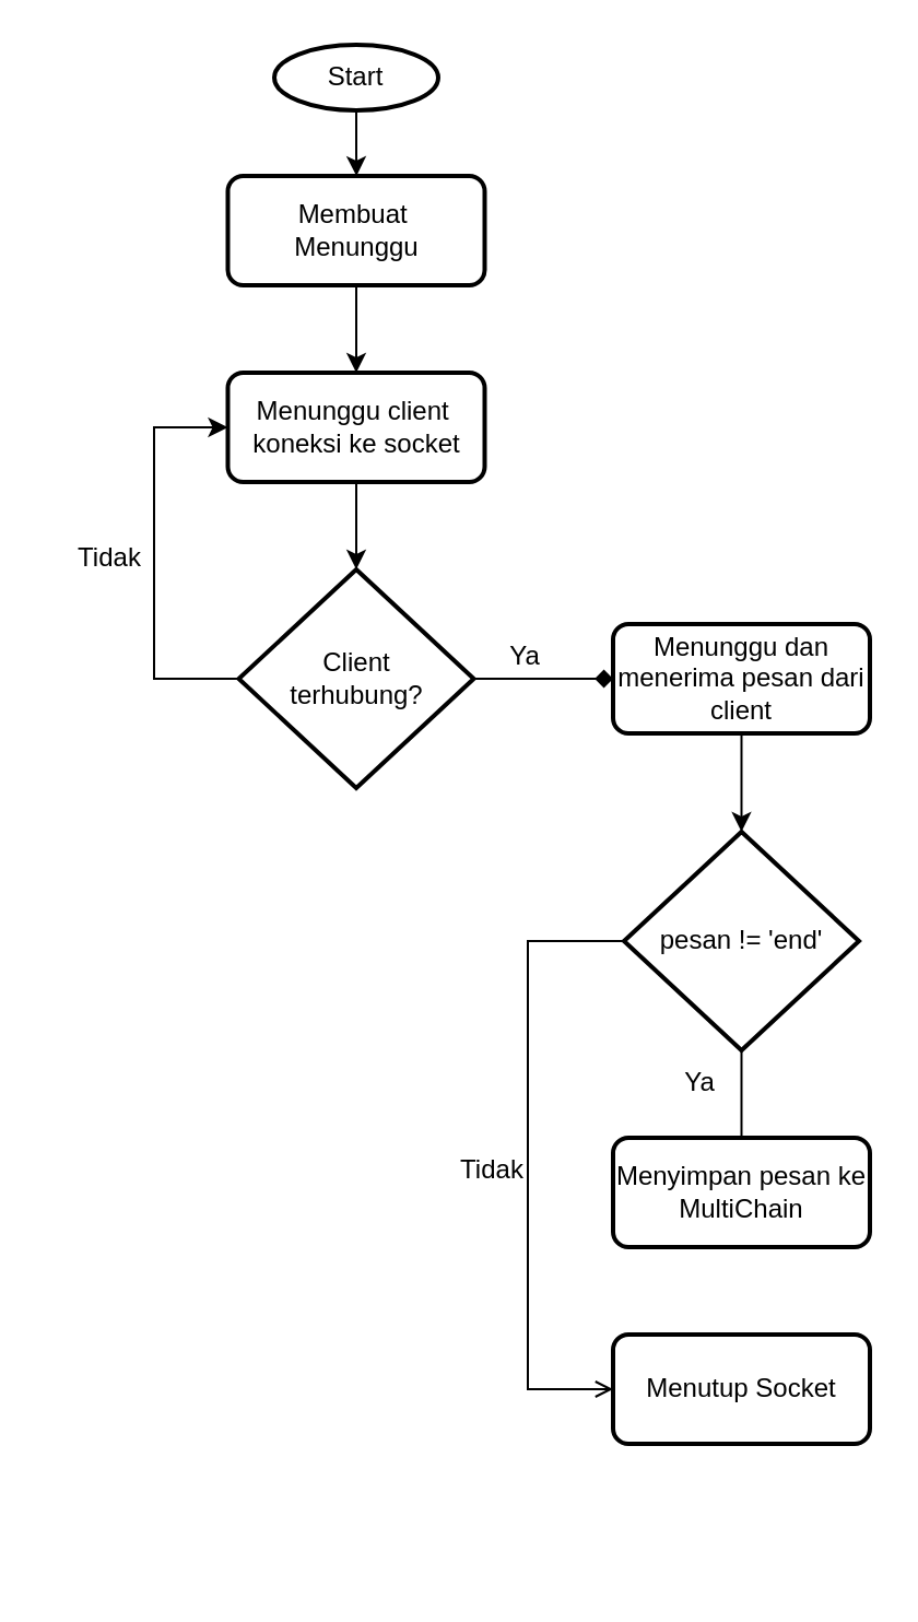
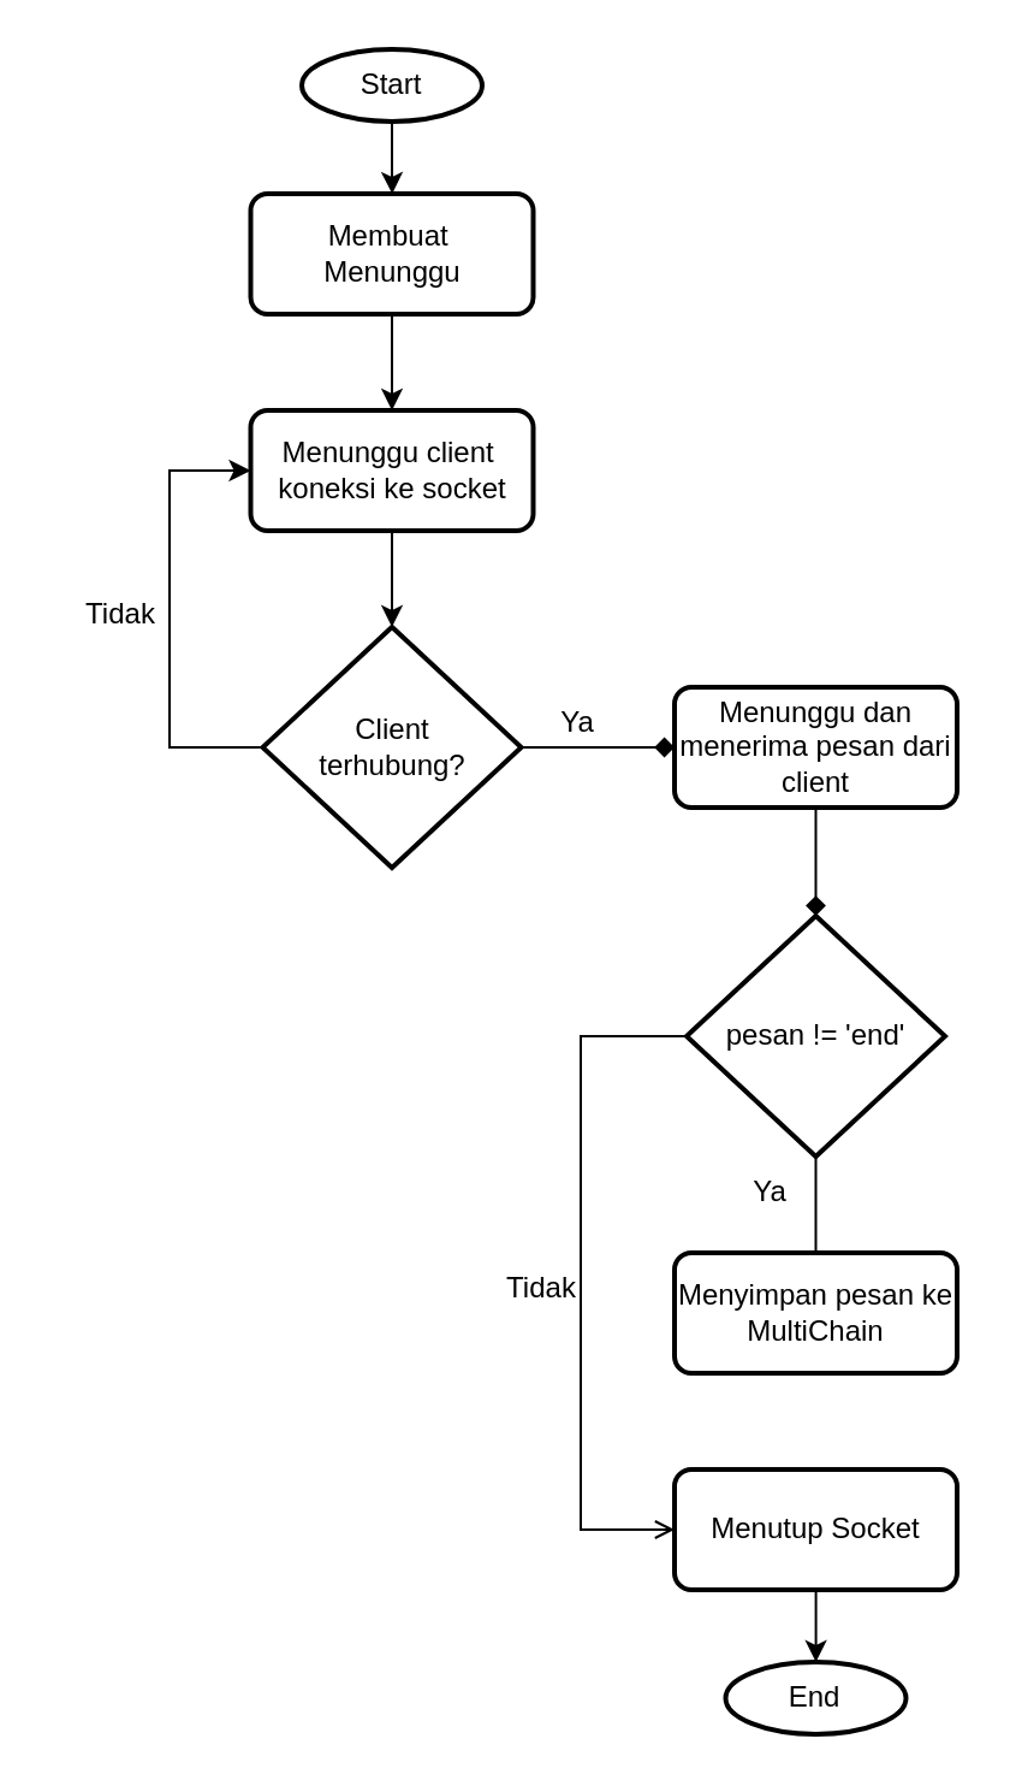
- <mxCell id="11" value="" style="edgeStyle=orthogonalEdgeStyle;rounded=0;orthogonalLoop=1;jettySize=auto;html=1;" parent="1" source="12" target="15" edge="1"><mxGeometry relative="1" as="geometry" /></mxCell>
+ <mxCell id="11" value="" style="edgeStyle=orthogonalEdgeStyle;rounded=0;orthogonalLoop=1;jettySize=auto;html=1;endArrow=diamond;" parent="1" source="12" target="15" edge="1"><mxGeometry relative="1" as="geometry" /></mxCell>
+ <mxCell id="17" value="" style="edgeStyle=orthogonalEdgeStyle;rounded=0;orthogonalLoop=1;jettySize=auto;html=1;" parent="1" source="18" target="19" edge="1"><mxGeometry relative="1" as="geometry" /></mxCell>
+ <mxCell id="19" value="End" style="strokeWidth=2;html=1;shape=mxgraph.flowchart.start_1;whiteSpace=wrap;" parent="1" vertex="1"><mxGeometry x="301.25" y="690" width="75" height="30" as="geometry" /></mxCell>
